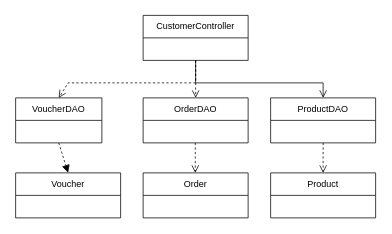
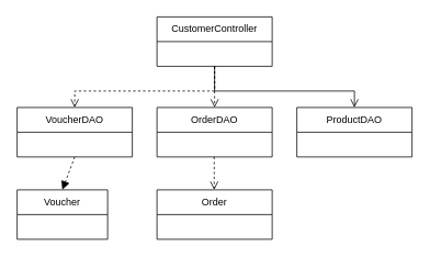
- <mxCell id="4" value="VoucherDAO" style="swimlane;fontStyle=0;childLayout=stackLayout;horizontal=1;startSize=30;horizontalStack=0;resizeParent=1;resizeParentMax=0;resizeLast=0;collapsible=1;marginBottom=0;whiteSpace=wrap;html=1;" vertex="1" parent="1"><mxGeometry x="20" y="130" width="115" height="60" as="geometry" /></mxCell>
+ <mxCell id="4" value="VoucherDAO" style="swimlane;fontStyle=0;childLayout=stackLayout;horizontal=1;startSize=30;horizontalStack=0;resizeParent=1;resizeParentMax=0;resizeLast=0;collapsible=1;marginBottom=0;whiteSpace=wrap;html=1;" vertex="1" parent="1"><mxGeometry x="20" y="130" width="140" height="60" as="geometry" /></mxCell>
- <mxCell id="13" value="" style="html=1;verticalAlign=bottom;endArrow=open;dashed=1;endSize=8;curved=0;rounded=0;exitX=0.5;exitY=1;exitDx=0;exitDy=0;" edge="1" parent="1" source="5" target="7"><mxGeometry relative="1" as="geometry"><mxPoint x="449.55" y="190" as="sourcePoint" /><mxPoint x="449.55" y="230" as="targetPoint" /><Array as="points" /></mxGeometry></mxCell>
- <mxCell id="6" value="Voucher" style="swimlane;fontStyle=0;childLayout=stackLayout;horizontal=1;startSize=30;horizontalStack=0;resizeParent=1;resizeParentMax=0;resizeLast=0;collapsible=1;marginBottom=0;whiteSpace=wrap;html=1;" vertex="1" parent="1"><mxGeometry x="20" y="230" width="140" height="60" as="geometry" /></mxCell>
+ <mxCell id="6" value="Voucher" style="swimlane;fontStyle=0;childLayout=stackLayout;horizontal=1;startSize=30;horizontalStack=0;resizeParent=1;resizeParentMax=0;resizeLast=0;collapsible=1;marginBottom=0;whiteSpace=wrap;html=1;" vertex="1" parent="1"><mxGeometry x="20" y="230" width="110" height="60" as="geometry" /></mxCell>
- <mxCell id="7" value="Product" style="swimlane;fontStyle=0;childLayout=stackLayout;horizontal=1;startSize=30;horizontalStack=0;resizeParent=1;resizeParentMax=0;resizeLast=0;collapsible=1;marginBottom=0;whiteSpace=wrap;html=1;" vertex="1" parent="1"><mxGeometry x="360" y="230" width="140" height="60" as="geometry" /></mxCell>
